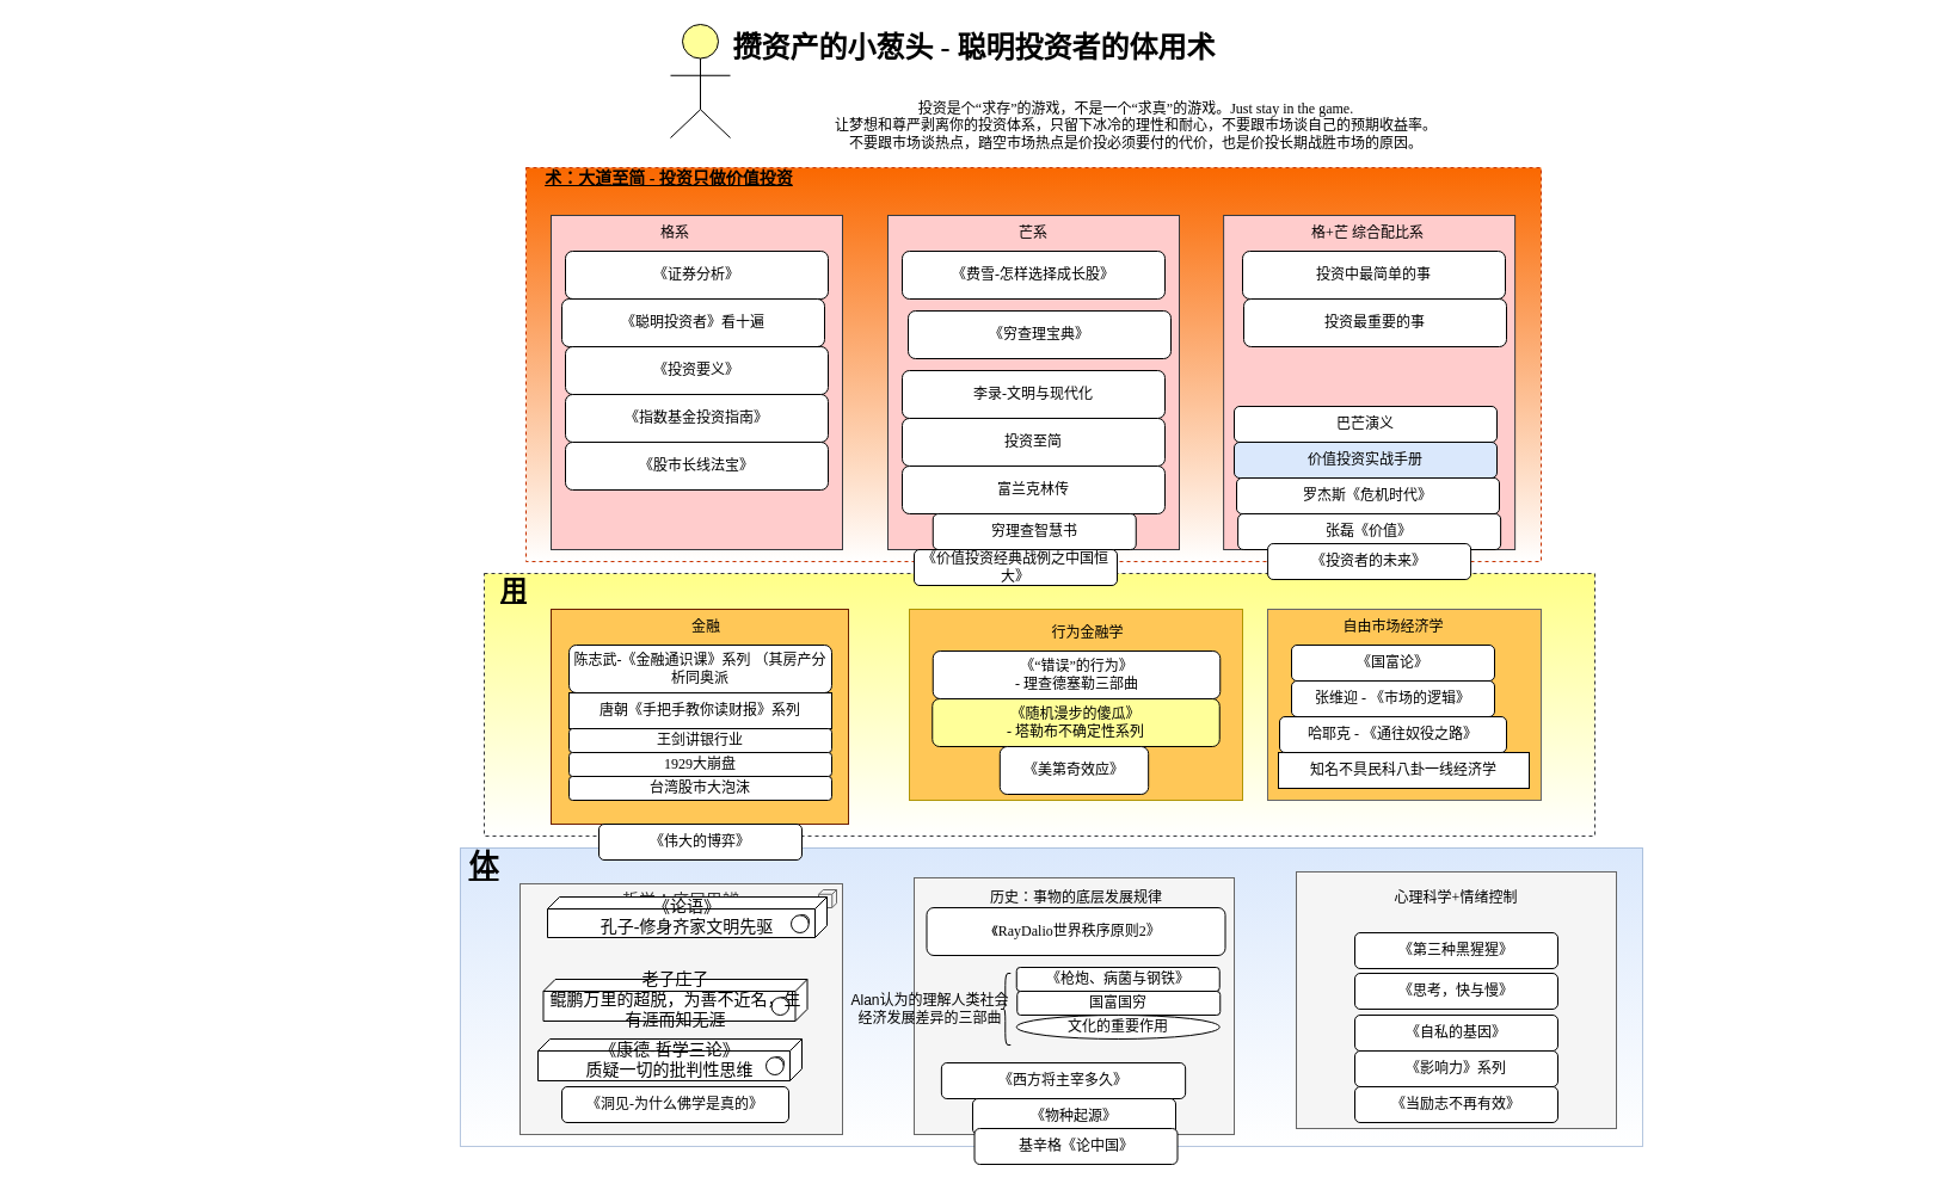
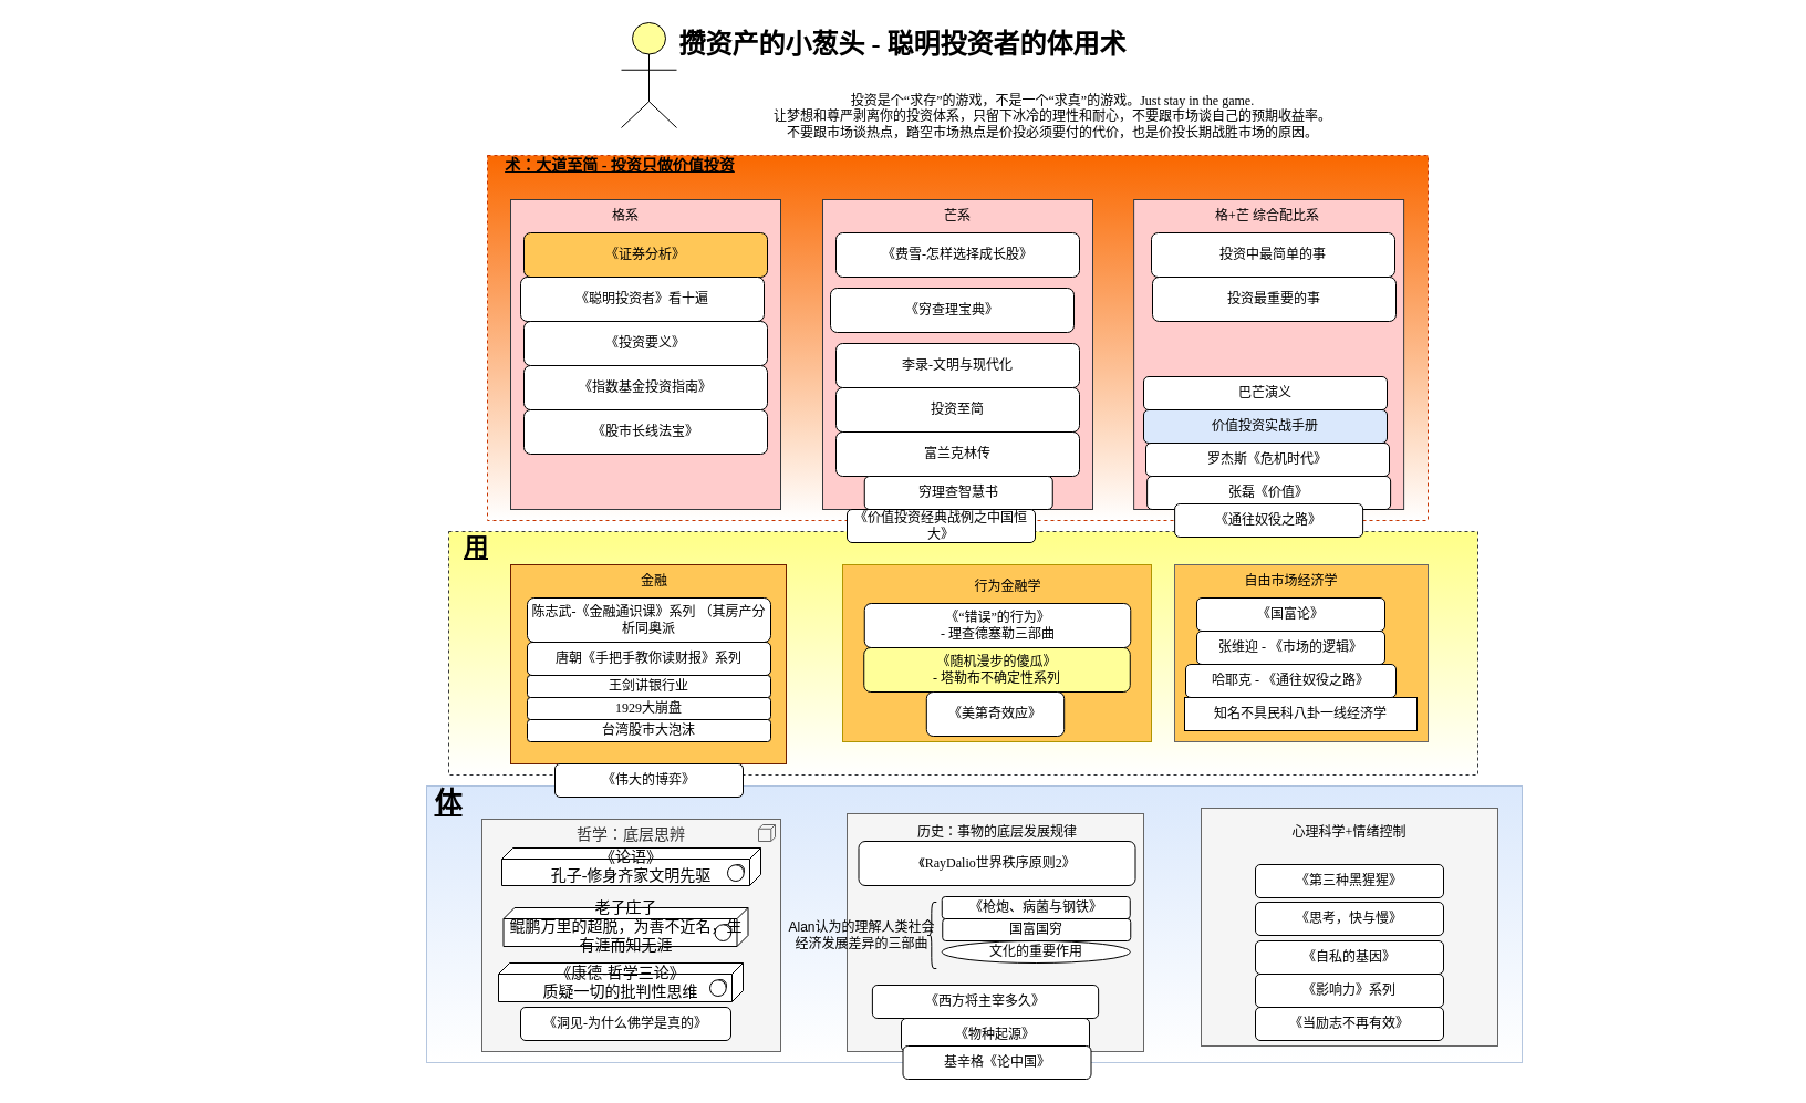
- <mxCell id="41" value="《证券分析》" style="rounded=1;whiteSpace=wrap;html=1;fontFamily=Verdana;" parent="1" vertex="1"><mxGeometry x="473" y="210" width="220" height="40" as="geometry" /></mxCell>
+ <mxCell id="41" value="《证券分析》" style="rounded=1;whiteSpace=wrap;html=1;fontFamily=Verdana;fillColor=#ffc757;" parent="1" vertex="1"><mxGeometry x="473" y="210" width="220" height="40" as="geometry" /></mxCell>
- <mxCell id="47" value="《穷查理宝典》" style="rounded=1;whiteSpace=wrap;html=1;fontFamily=Verdana;" parent="1" vertex="1"><mxGeometry x="760" y="260" width="220" height="40" as="geometry" /></mxCell>
+ <mxCell id="47" value="《穷查理宝典》" style="rounded=1;whiteSpace=wrap;html=1;fontFamily=Verdana;" parent="1" vertex="1"><mxGeometry x="750" y="260" width="220" height="40" as="geometry" /></mxCell>
- <mxCell id="77" value="《投资者的未来》" style="rounded=1;whiteSpace=wrap;html=1;gradientColor=#ffffff;fontFamily=Verdana;" vertex="1" parent="1"><mxGeometry x="1061.12" y="455" width="170" height="30" as="geometry" /></mxCell>
+ <mxCell id="77" value="《通往奴役之路》" style="rounded=1;whiteSpace=wrap;html=1;gradientColor=#ffffff;fontFamily=Verdana;" vertex="1" parent="1"><mxGeometry x="1061.12" y="455" width="170" height="30" as="geometry" /></mxCell>
- <mxCell id="45" value="唐朝《手把手教你读财报》系列" style="whiteSpace=wrap;html=1;fontFamily=Verdana;rounded=0;" parent="1" vertex="1"><mxGeometry x="476" y="580" width="220" height="30" as="geometry" /></mxCell>
+ <mxCell id="45" value="唐朝《手把手教你读财报》系列" style="rounded=1;whiteSpace=wrap;html=1;fontFamily=Verdana;" parent="1" vertex="1"><mxGeometry x="476" y="580" width="220" height="30" as="geometry" /></mxCell>
- <mxCell id="6" value="《论语》&lt;div&gt;孔子-修身齐家文明先驱&lt;/div&gt;" style="html=1;whiteSpace=wrap;shape=mxgraph.archimate3.tech;techType=sysSw;fontSize=14;fontFamily=Verdana;" parent="1" vertex="1"><mxGeometry x="458" y="751" width="234" height="34" as="geometry" /></mxCell>
+ <mxCell id="6" value="《论语》&lt;div&gt;孔子-修身齐家文明先驱&lt;/div&gt;" style="html=1;whiteSpace=wrap;shape=mxgraph.archimate3.tech;techType=sysSw;fontSize=14;fontFamily=Verdana;" parent="1" vertex="1"><mxGeometry x="453" y="766" width="234" height="34" as="geometry" /></mxCell>
